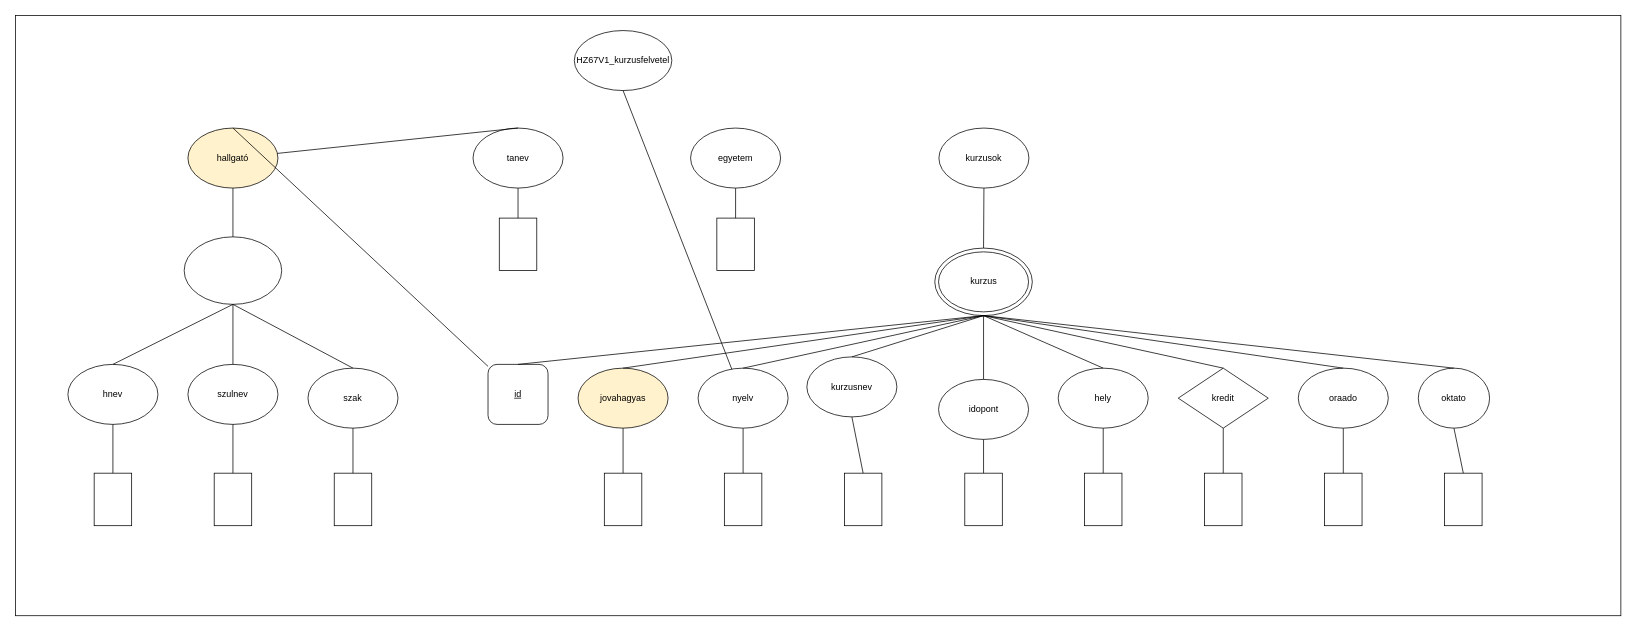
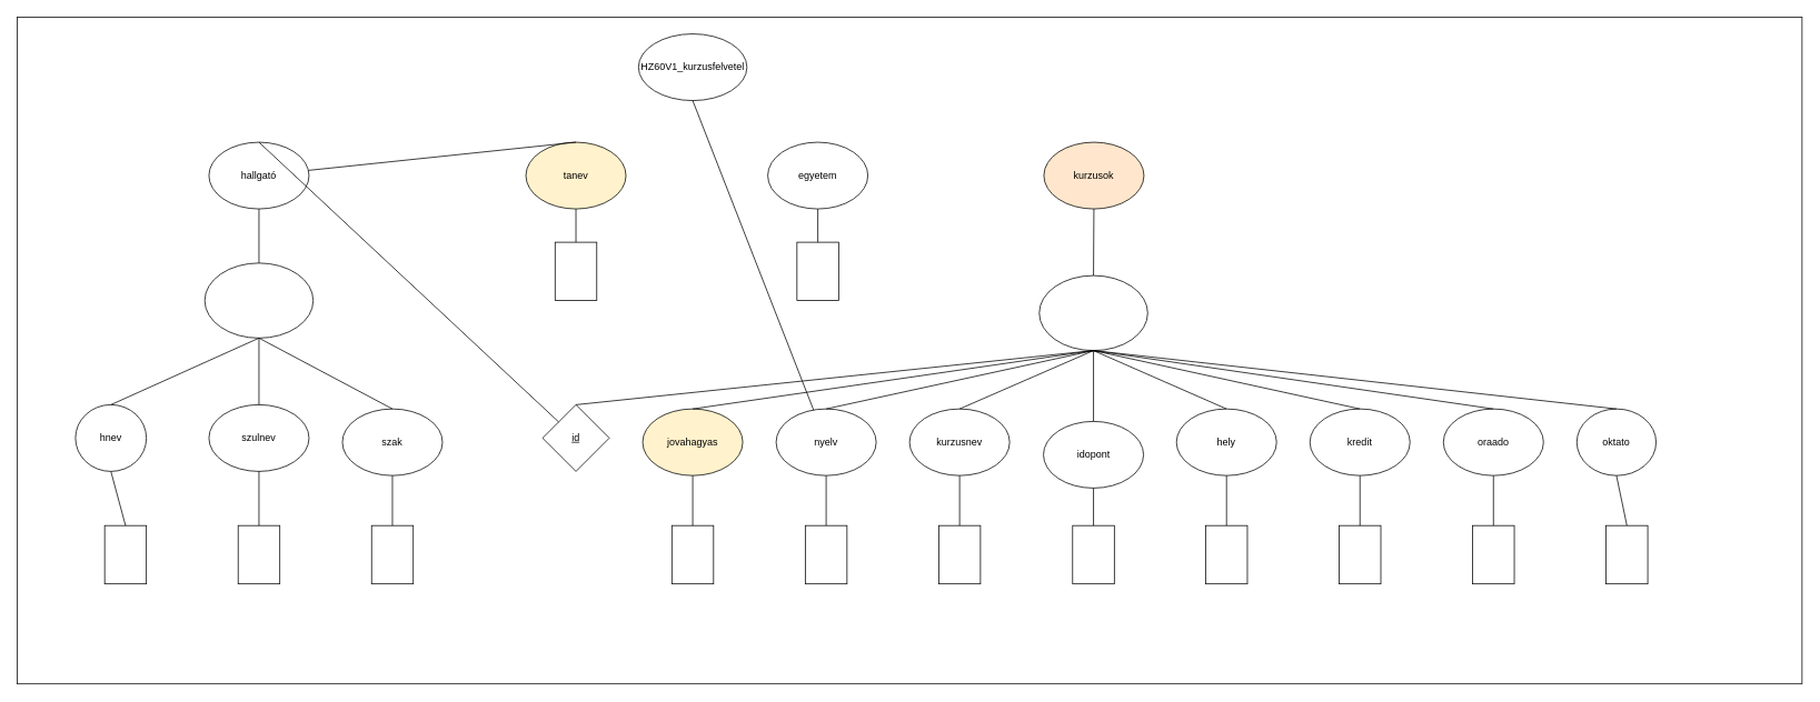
- <mxCell id="4" value="HZ67V1_kurzusfelvetel" style="ellipse;whiteSpace=wrap;html=1;" vertex="1" parent="1"><mxGeometry x="765" y="40" width="130" height="80" as="geometry" /></mxCell>
+ <mxCell id="4" value="HZ60V1_kurzusfelvetel" style="ellipse;whiteSpace=wrap;html=1;" vertex="1" parent="1"><mxGeometry x="765" y="40" width="130" height="80" as="geometry" /></mxCell>
- <mxCell id="5" value="hallgató" style="ellipse;whiteSpace=wrap;html=1;fillColor=#fff2cc;" vertex="1" parent="1"><mxGeometry x="250" y="170" width="120" height="80" as="geometry" /></mxCell>
+ <mxCell id="5" value="hallgató" style="ellipse;whiteSpace=wrap;html=1;" vertex="1" parent="1"><mxGeometry x="250" y="170" width="120" height="80" as="geometry" /></mxCell>
- <mxCell id="9" value="tanev" style="ellipse;whiteSpace=wrap;html=1;" vertex="1" parent="1"><mxGeometry x="630" y="170" width="120" height="80" as="geometry" /></mxCell>
+ <mxCell id="9" value="tanev" style="ellipse;whiteSpace=wrap;html=1;fillColor=#fff2cc;" vertex="1" parent="1"><mxGeometry x="630" y="170" width="120" height="80" as="geometry" /></mxCell>
- <mxCell id="6" value="kurzusok" style="ellipse;whiteSpace=wrap;html=1;" vertex="1" parent="1"><mxGeometry x="1251" y="170" width="120" height="80" as="geometry" /></mxCell>
+ <mxCell id="6" value="kurzusok" style="ellipse;whiteSpace=wrap;html=1;fillColor=#ffe6cc;" vertex="1" parent="1"><mxGeometry x="1251" y="170" width="120" height="80" as="geometry" /></mxCell>
- <mxCell id="8" value="kurzus" style="ellipse;whiteSpace=wrap;html=1;" vertex="1" parent="1"><mxGeometry x="1250.5" y="335" width="120" height="80" as="geometry" /></mxCell>
- <mxCell id="17" value="kurzusnev" style="ellipse;whiteSpace=wrap;html=1;" vertex="1" parent="1"><mxGeometry x="1075" y="475" width="120" height="80" as="geometry" /></mxCell>
+ <mxCell id="17" value="kurzusnev" style="ellipse;whiteSpace=wrap;html=1;" vertex="1" parent="1"><mxGeometry x="1090" y="490" width="120" height="80" as="geometry" /></mxCell>
- <mxCell id="13" value="hnev" style="ellipse;whiteSpace=wrap;html=1;" vertex="1" parent="1"><mxGeometry x="90" y="485" width="120" height="80" as="geometry" /></mxCell>
+ <mxCell id="13" value="hnev" style="ellipse;whiteSpace=wrap;html=1;" vertex="1" parent="1"><mxGeometry x="90" y="485" width="85" height="80" as="geometry" /></mxCell>
- <mxCell id="14" value="&lt;u&gt;id&lt;/u&gt;" style="whiteSpace=wrap;html=1;rounded=1;" vertex="1" parent="1"><mxGeometry x="650" y="485" width="80" height="80" as="geometry" /></mxCell>
+ <mxCell id="14" value="&lt;u&gt;id&lt;/u&gt;" style="rhombus;whiteSpace=wrap;html=1;" vertex="1" parent="1"><mxGeometry x="650" y="485" width="80" height="80" as="geometry" /></mxCell>
- <mxCell id="18" value="kredit" style="rhombus;whiteSpace=wrap;html=1;" vertex="1" parent="1"><mxGeometry x="1570" y="490" width="120" height="80" as="geometry" /></mxCell>
+ <mxCell id="18" value="kredit" style="ellipse;whiteSpace=wrap;html=1;" vertex="1" parent="1"><mxGeometry x="1570" y="490" width="120" height="80" as="geometry" /></mxCell>
